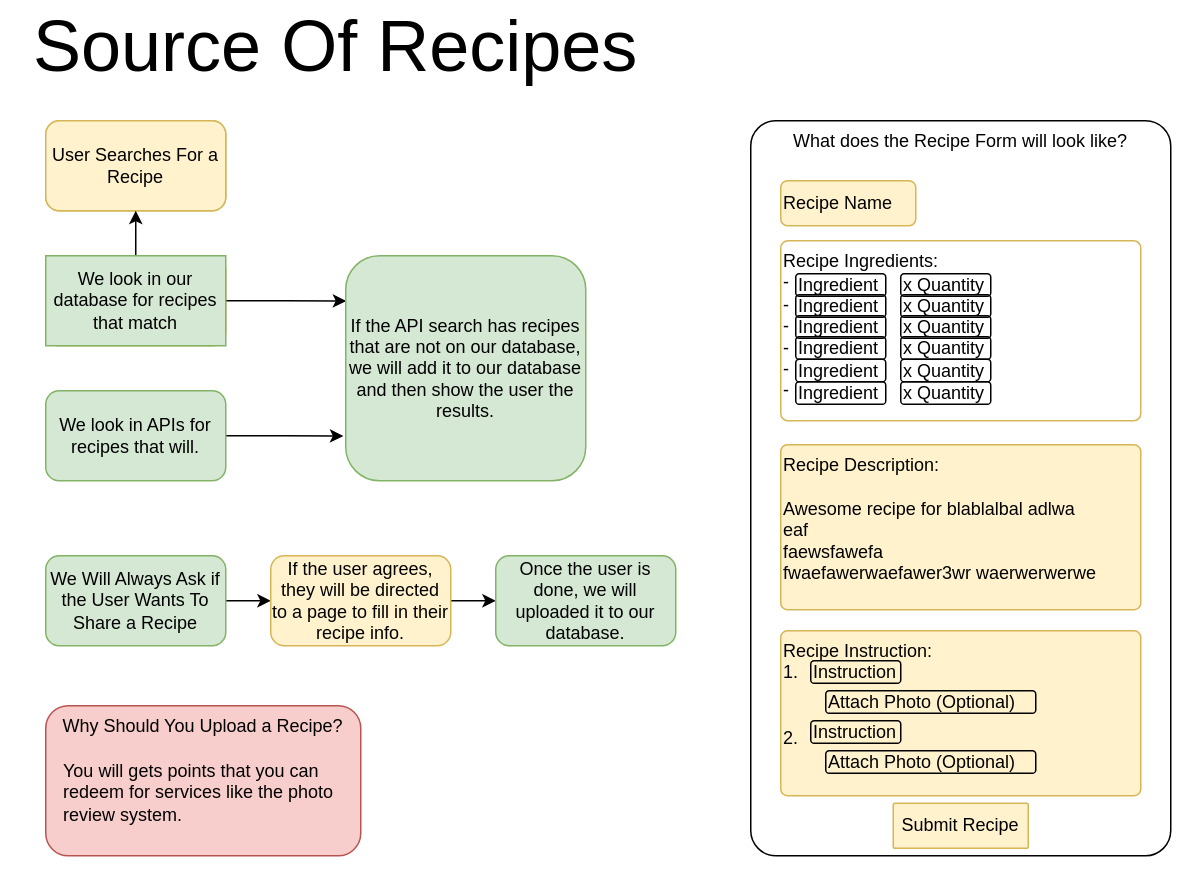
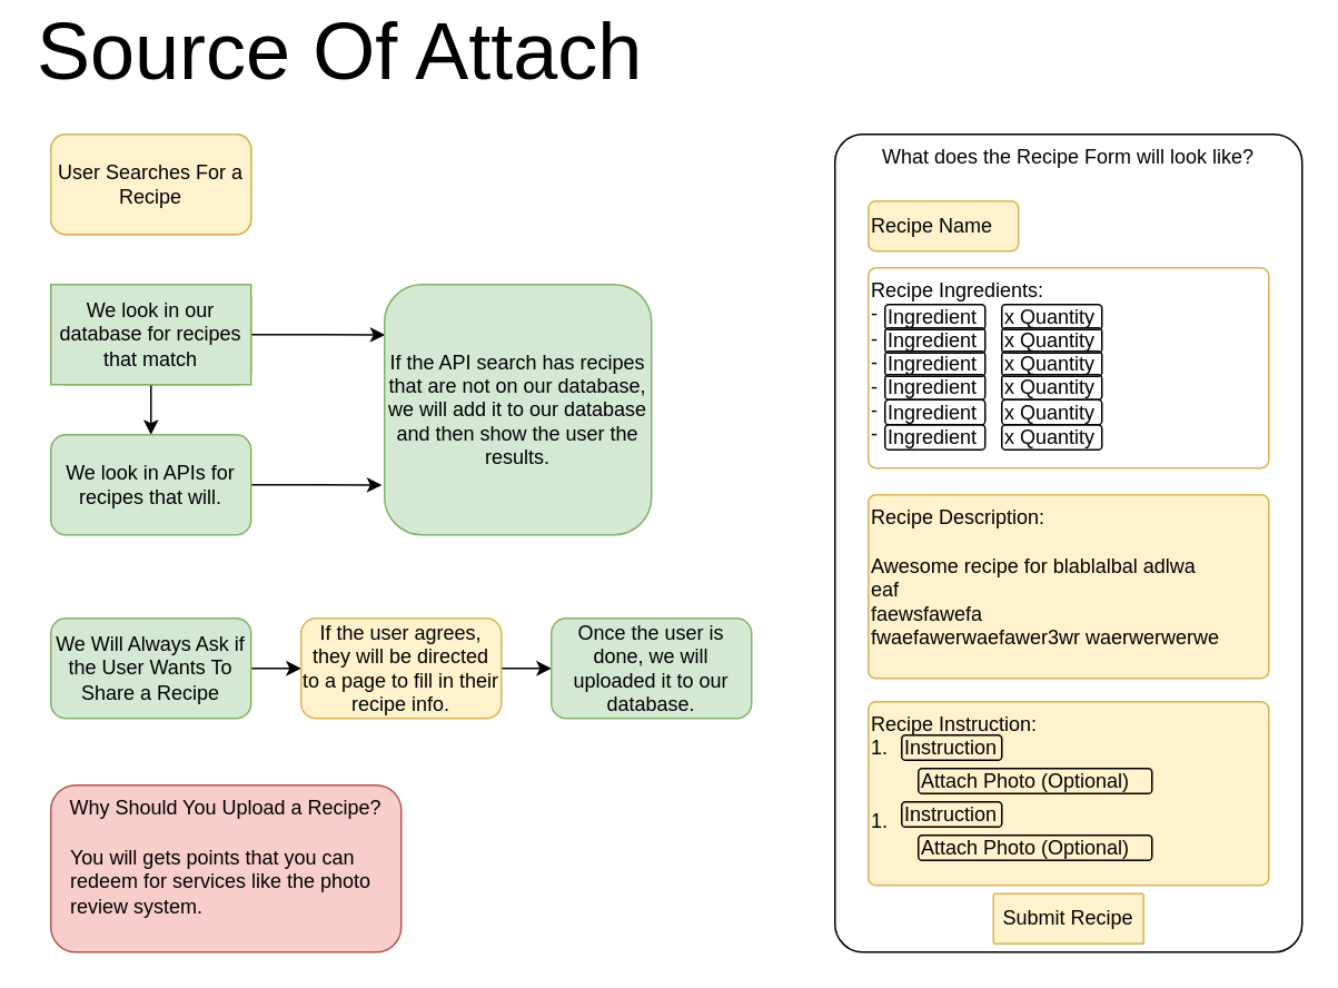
- <mxCell id="4" value="&lt;font style=&quot;font-size: 48px&quot;&gt;Source Of Recipes&lt;/font&gt;" style="text;html=1;strokeColor=none;fillColor=none;align=left;verticalAlign=middle;whiteSpace=wrap;rounded=0;" vertex="1" parent="1"><mxGeometry x="20" y="20" width="410" height="20" as="geometry" /></mxCell>
+ <mxCell id="4" value="&lt;font style=&quot;font-size: 48px&quot;&gt;Source Of Attach&lt;/font&gt;" style="text;html=1;strokeColor=none;fillColor=none;align=left;verticalAlign=middle;whiteSpace=wrap;rounded=0;" vertex="1" parent="1"><mxGeometry x="20" y="20" width="410" height="20" as="geometry" /></mxCell>
- <mxCell id="6" style="edgeStyle=orthogonalEdgeStyle;rounded=0;orthogonalLoop=1;jettySize=auto;html=1;" edge="1" parent="1" source="8" target="3"><mxGeometry relative="1" as="geometry" /></mxCell>
+ <mxCell id="6" style="edgeStyle=orthogonalEdgeStyle;rounded=0;orthogonalLoop=1;jettySize=auto;html=1;entryX=0.5;entryY=0;entryDx=0;entryDy=0;" edge="1" parent="1" source="8" target="10"><mxGeometry relative="1" as="geometry" /></mxCell>
- <mxCell id="34" value="Recipe Instruction:&lt;br&gt;1.&amp;nbsp;&lt;br&gt;&lt;br&gt;&lt;br&gt;2.&amp;nbsp;" style="rounded=1;whiteSpace=wrap;html=1;fillColor=#fff2cc;align=left;strokeColor=#d6b656;verticalAlign=top;arcSize=4;" vertex="1" parent="1"><mxGeometry x="520" y="420" width="240" height="110" as="geometry" /></mxCell>
+ <mxCell id="34" value="Recipe Instruction:&lt;br&gt;1.&amp;nbsp;&lt;br&gt;&lt;br&gt;&lt;br&gt;1.&amp;nbsp;" style="rounded=1;whiteSpace=wrap;html=1;fillColor=#fff2cc;align=left;strokeColor=#d6b656;verticalAlign=top;arcSize=4;" vertex="1" parent="1"><mxGeometry x="520" y="420" width="240" height="110" as="geometry" /></mxCell>
